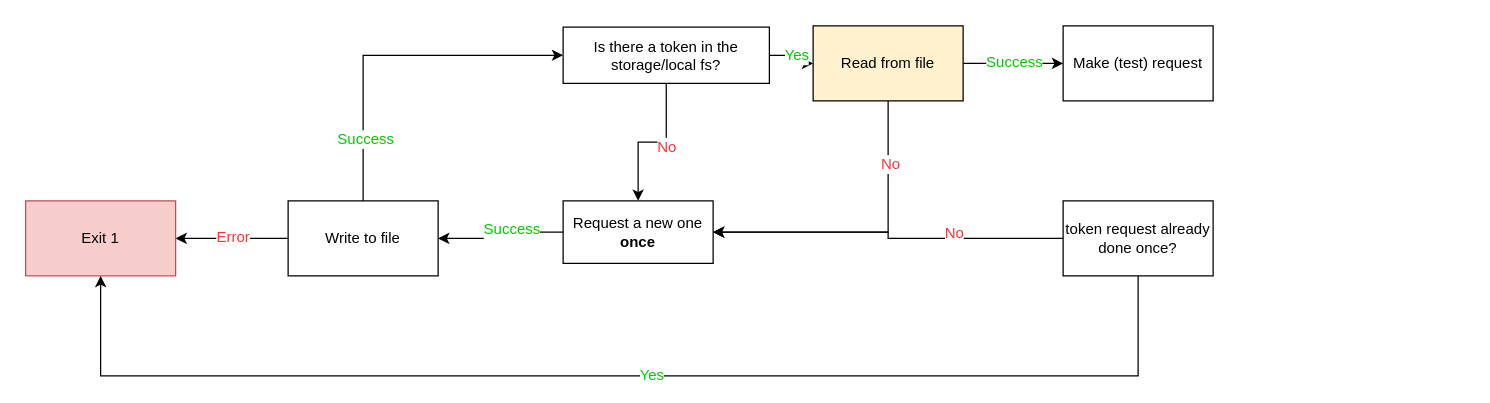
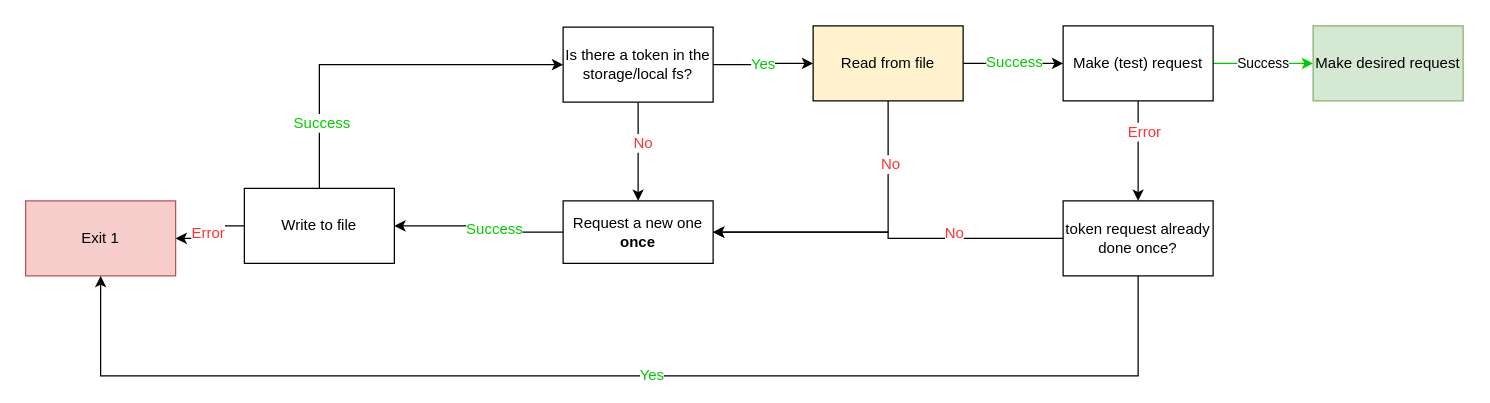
- <mxCell id="6" value="Is there a token in the storage/local fs?" style="rounded=0;whiteSpace=wrap;html=1;align=center;verticalAlign=middle;labelBorderColor=none;" vertex="1" parent="1"><mxGeometry x="450" y="21" width="165" height="45" as="geometry" /></mxCell>
+ <mxCell id="6" value="Is there a token in the storage/local fs?" style="rounded=0;whiteSpace=wrap;html=1;align=center;verticalAlign=middle;labelBorderColor=none;" vertex="1" parent="1"><mxGeometry x="450" y="21" width="120" height="60" as="geometry" /></mxCell>
+ <mxCell id="21" value="Success" style="edgeStyle=orthogonalEdgeStyle;rounded=0;orthogonalLoop=1;jettySize=auto;html=1;strokeColor=#00CC00;align=center;verticalAlign=middle;labelBorderColor=none;" edge="1" parent="1" source="24" target="30"><mxGeometry relative="1" as="geometry" /></mxCell>
+ <mxCell id="30" value="Make desired request" style="rounded=0;whiteSpace=wrap;html=1;fillColor=#d5e8d4;strokeColor=#82b366;align=center;verticalAlign=middle;labelBorderColor=none;" vertex="1" parent="1"><mxGeometry x="1050" y="20" width="120" height="60" as="geometry" /></mxCell>
+ <mxCell id="22" value="" style="edgeStyle=orthogonalEdgeStyle;rounded=0;orthogonalLoop=1;jettySize=auto;html=1;align=center;verticalAlign=middle;labelBorderColor=none;" edge="1" parent="1" source="24" target="29"><mxGeometry relative="1" as="geometry" /></mxCell>
+ <mxCell id="23" value="Error" style="text;html=1;resizable=0;points=[];align=center;verticalAlign=middle;labelBackgroundColor=#ffffff;fontColor=#FF3333;labelBorderColor=none;" vertex="1" connectable="0" parent="22"><mxGeometry x="-0.4" y="4" relative="1" as="geometry"><mxPoint as="offset" /></mxGeometry></mxCell>
- <mxCell id="14" value="Write to file" style="rounded=0;whiteSpace=wrap;html=1;align=center;verticalAlign=middle;labelBorderColor=none;" vertex="1" parent="1"><mxGeometry x="230" y="160" width="120" height="60" as="geometry" /></mxCell>
+ <mxCell id="14" value="Write to file" style="rounded=0;whiteSpace=wrap;html=1;align=center;verticalAlign=middle;labelBorderColor=none;" vertex="1" parent="1"><mxGeometry x="195" y="150" width="120" height="60" as="geometry" /></mxCell>
